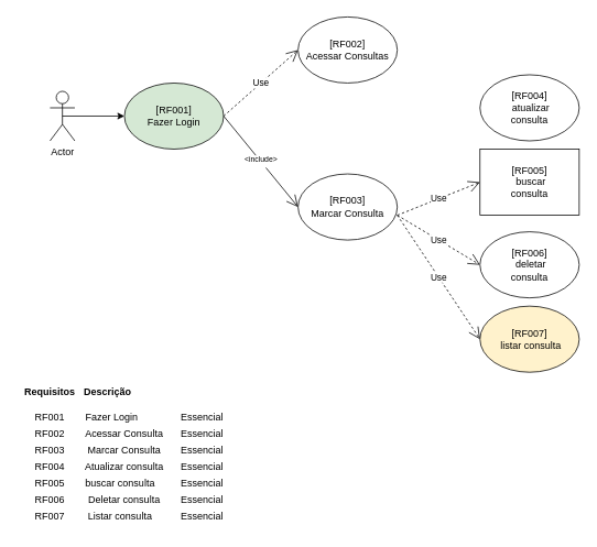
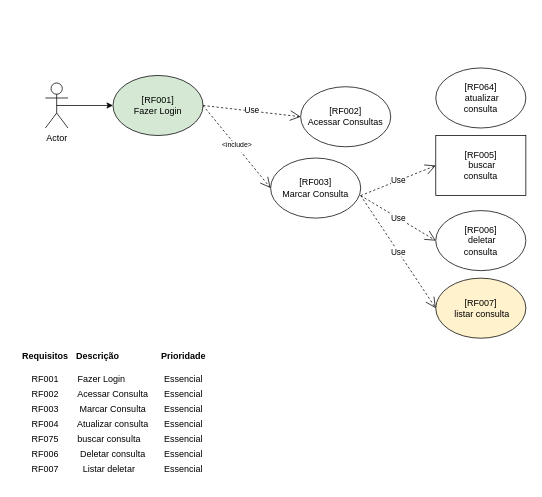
- <mxCell id="5" value="[RF002]&lt;br&gt;Acessar Consultas" style="ellipse;whiteSpace=wrap;html=1;" vertex="1" parent="1"><mxGeometry x="360" y="20" width="120" height="80" as="geometry" /></mxCell>
+ <mxCell id="5" value="[RF002]&lt;br&gt;Acessar Consultas" style="ellipse;whiteSpace=wrap;html=1;" vertex="1" parent="1"><mxGeometry x="400" y="115" width="120" height="80" as="geometry" /></mxCell>
- <mxCell id="18" value="[RF004]&lt;br&gt;&amp;nbsp;atualizar&lt;br&gt;consulta" style="ellipse;whiteSpace=wrap;html=1;" vertex="1" parent="1"><mxGeometry x="580" y="90" width="120" height="80" as="geometry" /></mxCell>
+ <mxCell id="18" value="[RF064]&lt;br&gt;&amp;nbsp;atualizar&lt;br&gt;consulta" style="ellipse;whiteSpace=wrap;html=1;" vertex="1" parent="1"><mxGeometry x="580" y="90" width="120" height="80" as="geometry" /></mxCell>
- <mxCell id="7" value="&lt;sup&gt;&amp;lt;include&amp;gt;&lt;/sup&gt;" style="endArrow=open;endSize=12;dashed=0;html=1;rounded=0;entryX=0;entryY=0.5;entryDx=0;entryDy=0;exitX=1;exitY=0.5;exitDx=0;exitDy=0;" edge="1" parent="1" source="4" target="6"><mxGeometry width="160" relative="1" as="geometry"><mxPoint x="270" y="179" as="sourcePoint" /><mxPoint x="430" y="179" as="targetPoint" /></mxGeometry></mxCell>
+ <mxCell id="7" value="&lt;sup&gt;&amp;lt;include&amp;gt;&lt;/sup&gt;" style="endArrow=open;endSize=12;dashed=1;html=1;rounded=0;entryX=0;entryY=0.5;entryDx=0;entryDy=0;exitX=1;exitY=0.5;exitDx=0;exitDy=0;" edge="1" parent="1" source="4" target="6"><mxGeometry width="160" relative="1" as="geometry"><mxPoint x="270" y="179" as="sourcePoint" /><mxPoint x="430" y="179" as="targetPoint" /></mxGeometry></mxCell>
+ <mxCell id="11" value="Prioridade" style="text;align=center;fontStyle=1;verticalAlign=middle;spacingLeft=3;spacingRight=3;strokeColor=none;rotatable=0;points=[[0,0.5],[1,0.5]];portConstraint=eastwest;" vertex="1" parent="1"><mxGeometry x="204" y="460" width="80" height="26" as="geometry" /></mxCell>
- <mxCell id="23" value="RF005" style="text;html=1;strokeColor=none;fillColor=none;align=center;verticalAlign=middle;whiteSpace=wrap;rounded=0;" vertex="1" parent="1"><mxGeometry x="30" y="570" width="60" height="30" as="geometry" /></mxCell>
+ <mxCell id="23" value="RF075" style="text;html=1;strokeColor=none;fillColor=none;align=center;verticalAlign=middle;whiteSpace=wrap;rounded=0;" vertex="1" parent="1"><mxGeometry x="30" y="570" width="60" height="30" as="geometry" /></mxCell>
- <mxCell id="30" value="Listar consulta" style="text;html=1;strokeColor=none;fillColor=none;align=center;verticalAlign=middle;whiteSpace=wrap;rounded=0;" vertex="1" parent="1"><mxGeometry x="100" y="610" width="90" height="30" as="geometry" /></mxCell>
+ <mxCell id="30" value="Listar deletar" style="text;html=1;strokeColor=none;fillColor=none;align=center;verticalAlign=middle;whiteSpace=wrap;rounded=0;" vertex="1" parent="1"><mxGeometry x="100" y="610" width="90" height="30" as="geometry" /></mxCell>
